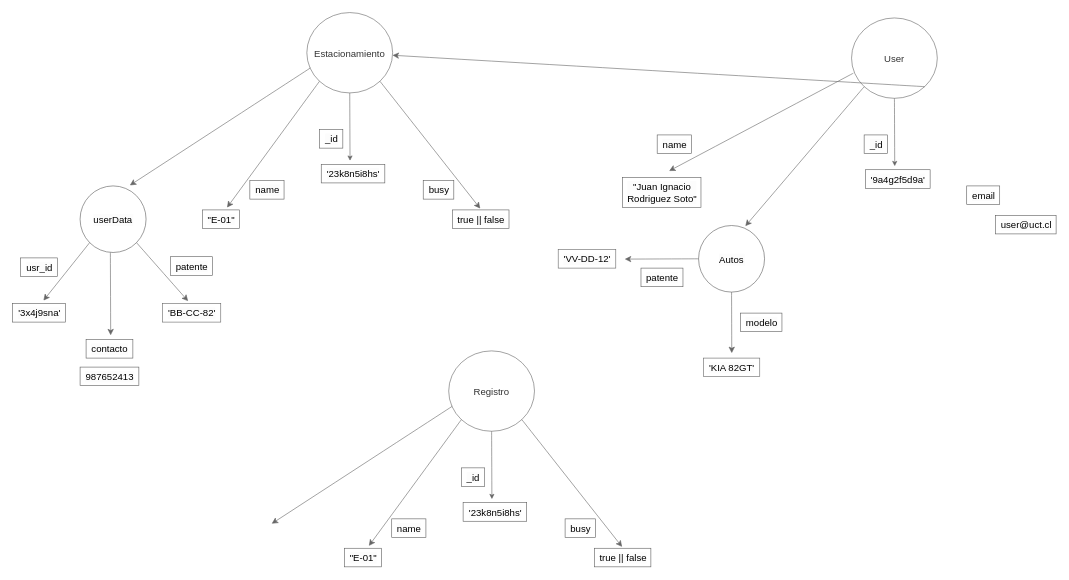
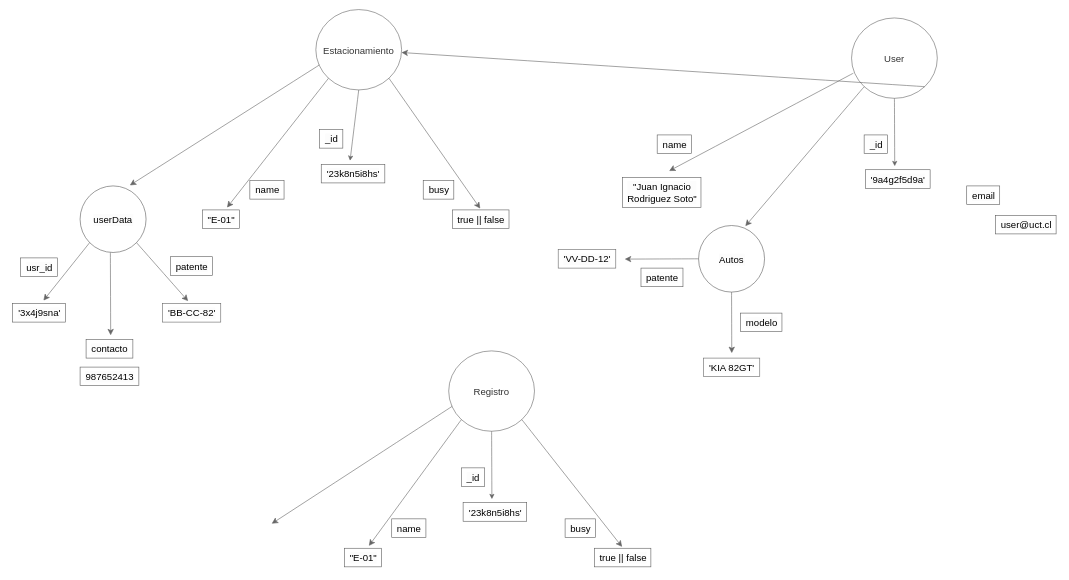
- <mxCell id="6" value="Estacionamiento" style="ellipse;fontSize=16;labelBackgroundColor=none;fillColor=none;fontColor=#333333;strokeColor=#666666;" parent="1" vertex="1"><mxGeometry x="511" y="20" width="143" height="134" as="geometry" /></mxCell>
+ <mxCell id="6" value="Estacionamiento" style="ellipse;fontSize=16;labelBackgroundColor=none;fillColor=none;fontColor=#333333;strokeColor=#666666;" parent="1" vertex="1"><mxGeometry x="526" y="15" width="143" height="134" as="geometry" /></mxCell>
